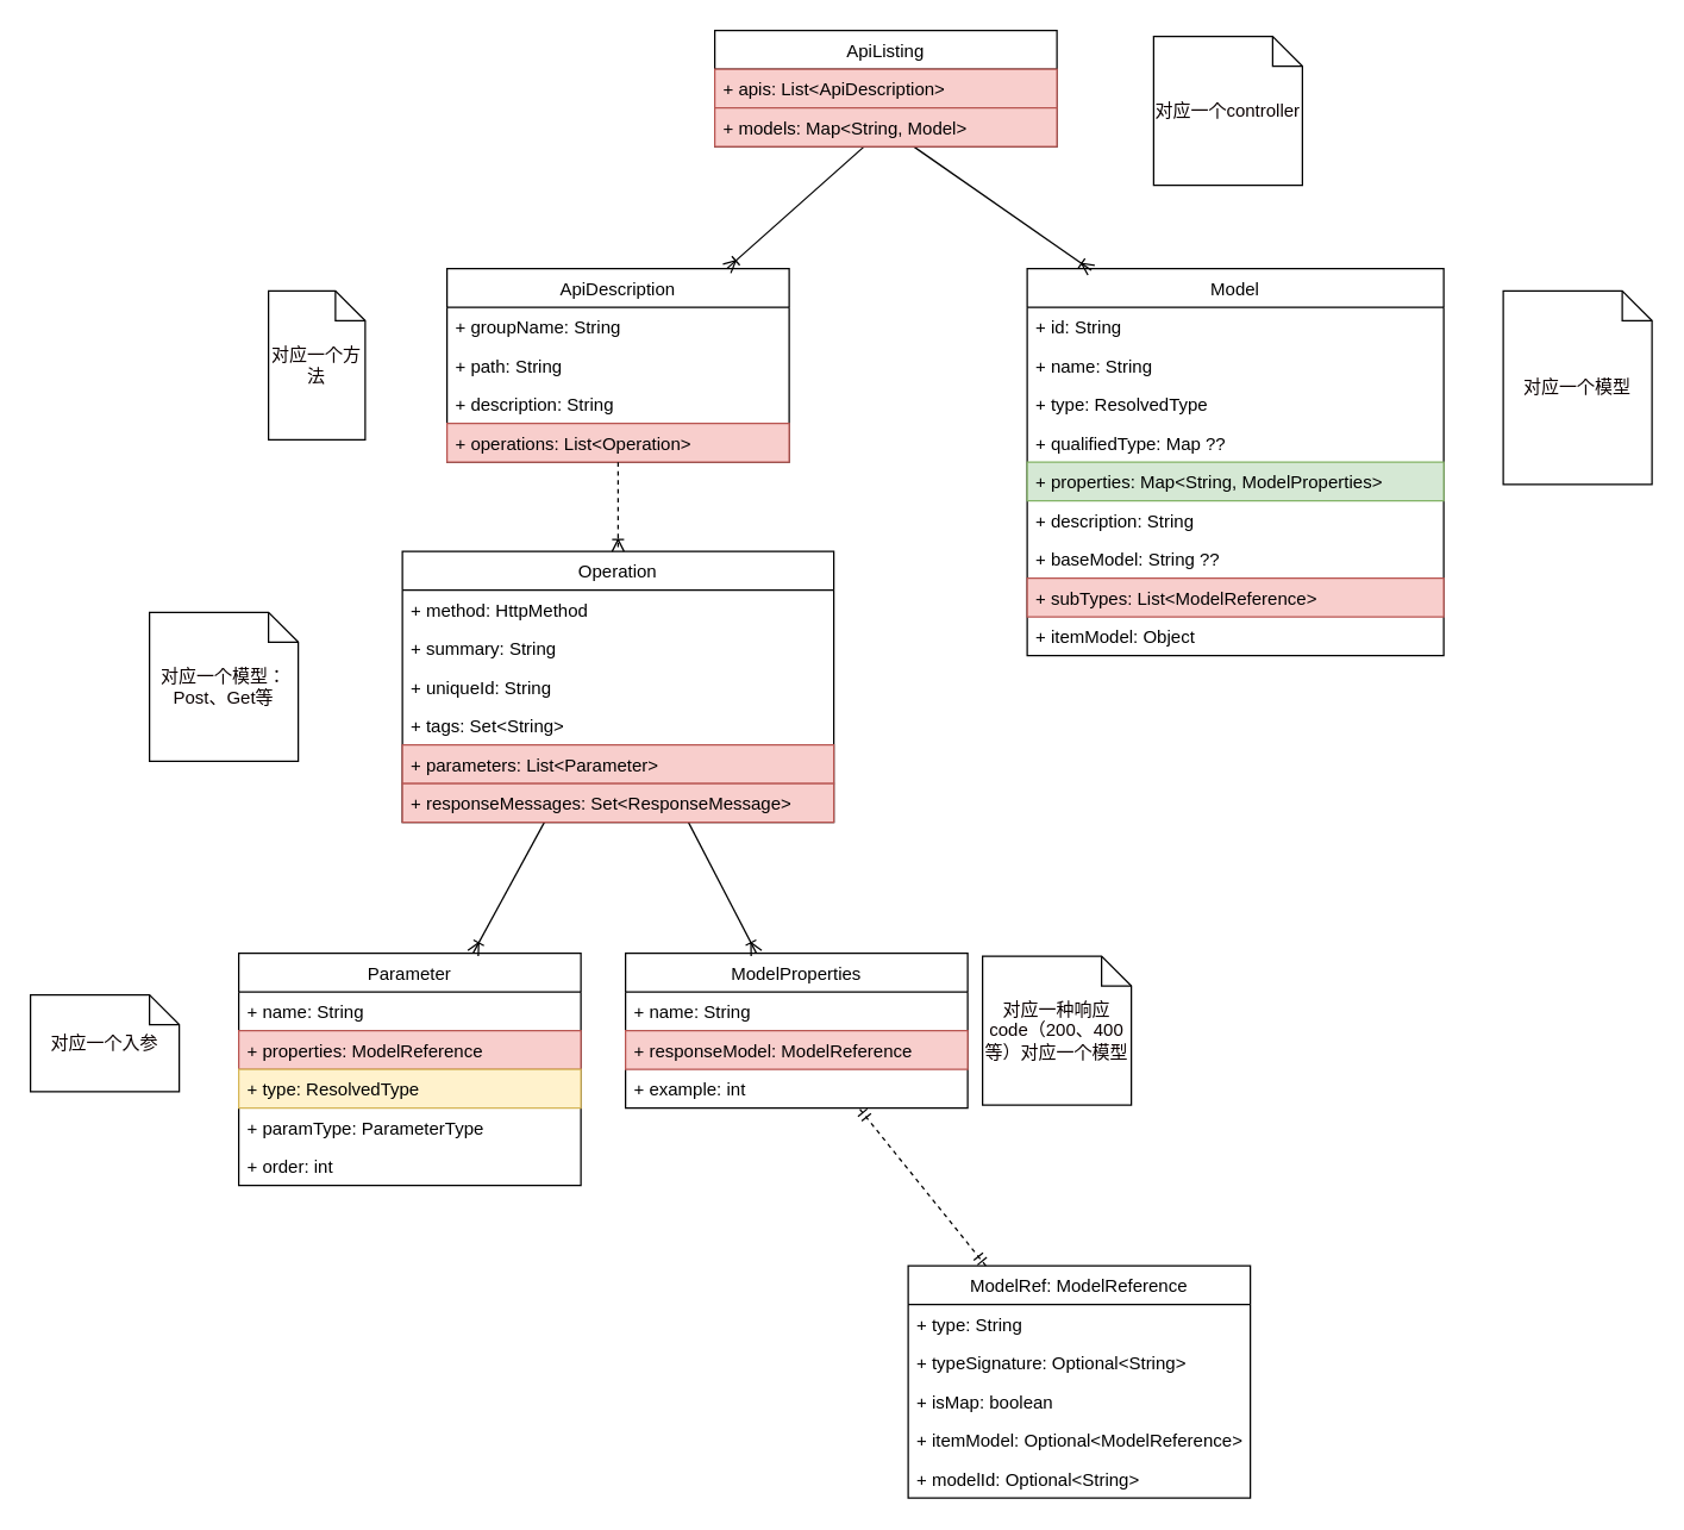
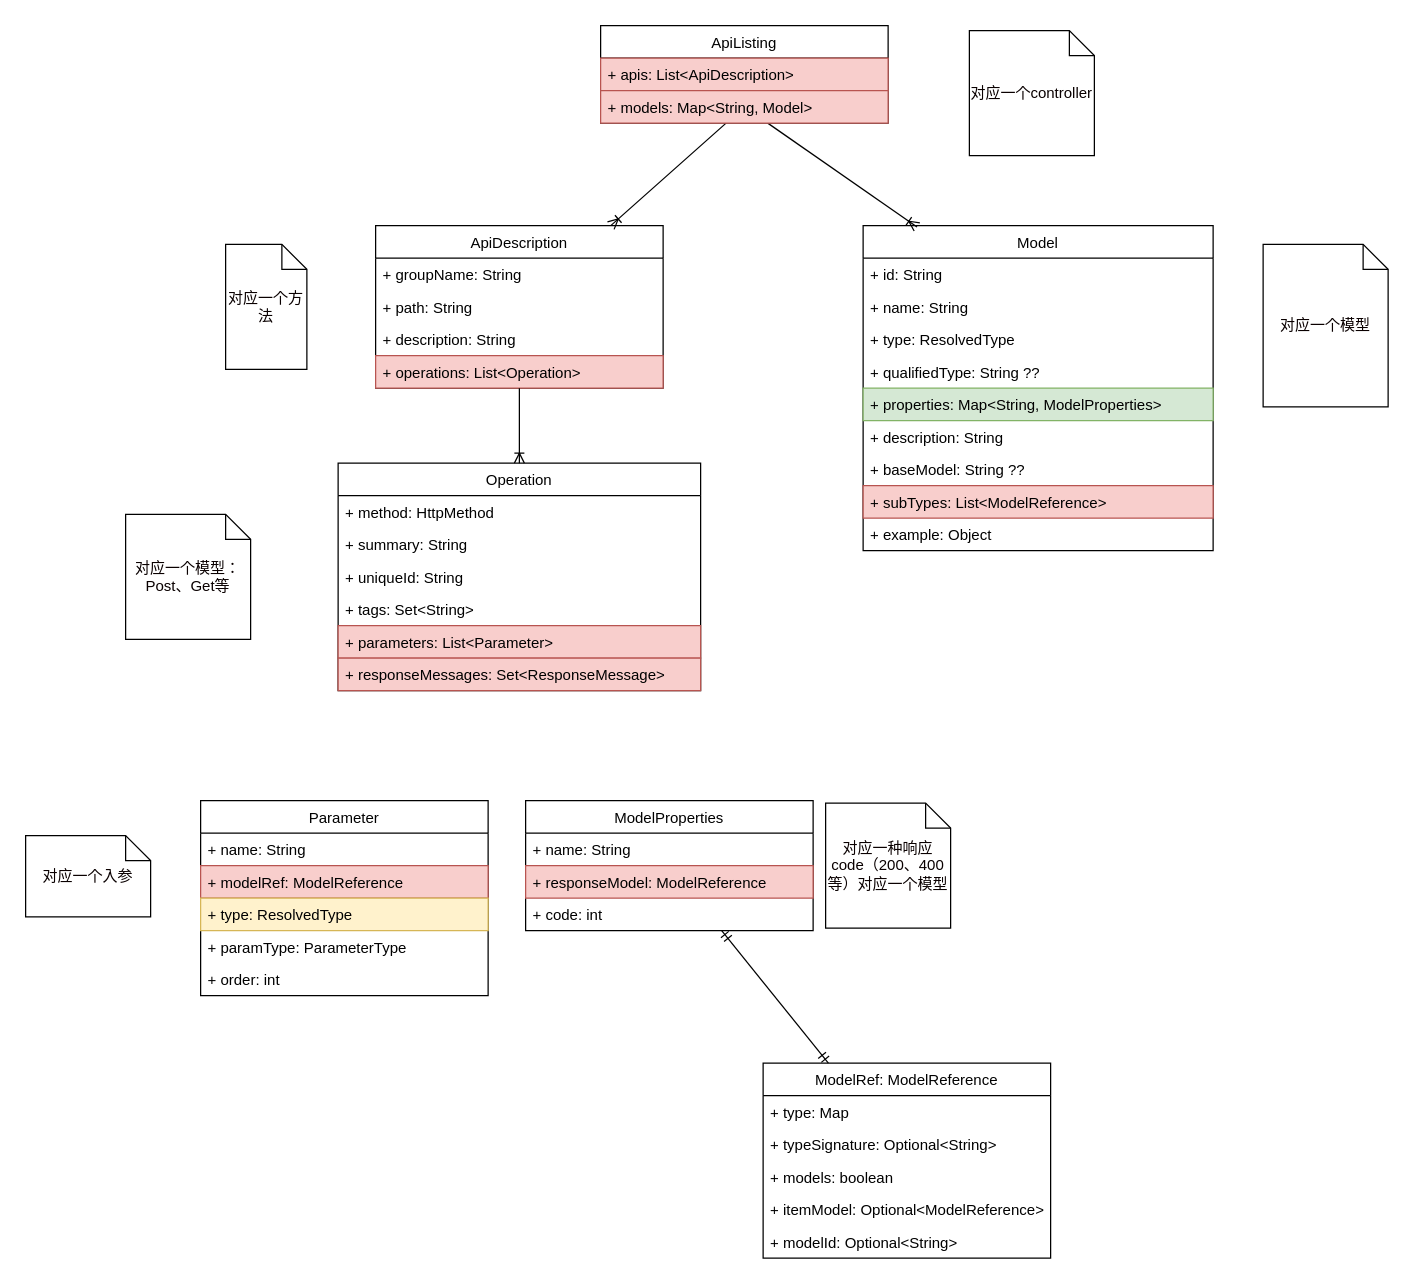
- <mxCell id="11" value="+ qualifiedType: Map ??" style="text;strokeColor=none;fillColor=none;align=left;verticalAlign=top;spacingLeft=4;spacingRight=4;overflow=hidden;rotatable=0;points=[[0,0.5],[1,0.5]];portConstraint=eastwest;" parent="7" vertex="1"><mxGeometry y="104" width="280" height="26" as="geometry" /></mxCell>
+ <mxCell id="11" value="+ qualifiedType: String ??" style="text;strokeColor=none;fillColor=none;align=left;verticalAlign=top;spacingLeft=4;spacingRight=4;overflow=hidden;rotatable=0;points=[[0,0.5],[1,0.5]];portConstraint=eastwest;" parent="7" vertex="1"><mxGeometry y="104" width="280" height="26" as="geometry" /></mxCell>
- <mxCell id="19" value="" style="fontSize=12;html=1;endArrow=ERoneToMany;dashed=1;" parent="1" source="2" target="35" edge="1"><mxGeometry width="100" height="100" relative="1" as="geometry"><mxPoint x="593.857" y="58" as="sourcePoint" /><mxPoint x="480.714" y="190" as="targetPoint" /></mxGeometry></mxCell>
+ <mxCell id="19" value="" style="fontSize=12;html=1;endArrow=ERoneToMany;" parent="1" source="2" target="35" edge="1"><mxGeometry width="100" height="100" relative="1" as="geometry"><mxPoint x="593.857" y="58" as="sourcePoint" /><mxPoint x="480.714" y="190" as="targetPoint" /></mxGeometry></mxCell>
- <mxCell id="16" value="+ itemModel: Object" style="text;strokeColor=none;fillColor=none;align=left;verticalAlign=top;spacingLeft=4;spacingRight=4;overflow=hidden;rotatable=0;points=[[0,0.5],[1,0.5]];portConstraint=eastwest;" parent="7" vertex="1"><mxGeometry y="234" width="280" height="26" as="geometry" /></mxCell>
+ <mxCell id="16" value="+ example: Object" style="text;strokeColor=none;fillColor=none;align=left;verticalAlign=top;spacingLeft=4;spacingRight=4;overflow=hidden;rotatable=0;points=[[0,0.5],[1,0.5]];portConstraint=eastwest;" parent="7" vertex="1"><mxGeometry y="234" width="280" height="26" as="geometry" /></mxCell>
- <mxCell id="20" value="" style="fontSize=12;html=1;endArrow=ERoneToMany;" parent="1" source="35" target="22" edge="1"><mxGeometry width="100" height="100" relative="1" as="geometry"><mxPoint x="425" y="320" as="sourcePoint" /><mxPoint x="425" y="400" as="targetPoint" /></mxGeometry></mxCell>
- <mxCell id="21" value="" style="fontSize=12;html=1;endArrow=ERoneToMany;" parent="1" source="35" target="28" edge="1"><mxGeometry width="100" height="100" relative="1" as="geometry"><mxPoint x="425" y="582" as="sourcePoint" /><mxPoint x="425" y="670" as="targetPoint" /></mxGeometry></mxCell>
- <mxCell id="24" value="+ properties: ModelReference" style="text;strokeColor=#b85450;fillColor=#f8cecc;align=left;verticalAlign=top;spacingLeft=4;spacingRight=4;overflow=hidden;rotatable=0;points=[[0,0.5],[1,0.5]];portConstraint=eastwest;" parent="22" vertex="1"><mxGeometry y="52" width="230" height="26" as="geometry" /></mxCell>
+ <mxCell id="24" value="+ modelRef: ModelReference" style="text;strokeColor=#b85450;fillColor=#f8cecc;align=left;verticalAlign=top;spacingLeft=4;spacingRight=4;overflow=hidden;rotatable=0;points=[[0,0.5],[1,0.5]];portConstraint=eastwest;" parent="22" vertex="1"><mxGeometry y="52" width="230" height="26" as="geometry" /></mxCell>
- <mxCell id="31" value="+ example: int" style="text;align=left;verticalAlign=top;spacingLeft=4;spacingRight=4;overflow=hidden;rotatable=0;points=[[0,0.5],[1,0.5]];portConstraint=eastwest;" parent="28" vertex="1"><mxGeometry y="78" width="230" height="26" as="geometry" /></mxCell>
+ <mxCell id="31" value="+ code: int" style="text;align=left;verticalAlign=top;spacingLeft=4;spacingRight=4;overflow=hidden;rotatable=0;points=[[0,0.5],[1,0.5]];portConstraint=eastwest;" parent="28" vertex="1"><mxGeometry y="78" width="230" height="26" as="geometry" /></mxCell>
- <mxCell id="48" value="" style="fontSize=12;html=1;endArrow=ERmandOne;startArrow=ERmandOne;dashed=1;" parent="1" source="42" target="28" edge="1"><mxGeometry width="100" height="100" relative="1" as="geometry"><mxPoint x="570" y="650" as="sourcePoint" /><mxPoint x="670" y="550" as="targetPoint" /></mxGeometry></mxCell>
+ <mxCell id="48" value="" style="fontSize=12;html=1;endArrow=ERmandOne;startArrow=ERmandOne;" parent="1" source="42" target="28" edge="1"><mxGeometry width="100" height="100" relative="1" as="geometry"><mxPoint x="570" y="650" as="sourcePoint" /><mxPoint x="670" y="550" as="targetPoint" /></mxGeometry></mxCell>
- <mxCell id="43" value="+ type: String" style="text;strokeColor=none;fillColor=none;align=left;verticalAlign=top;spacingLeft=4;spacingRight=4;overflow=hidden;rotatable=0;points=[[0,0.5],[1,0.5]];portConstraint=eastwest;" parent="42" vertex="1"><mxGeometry y="26" width="230" height="26" as="geometry" /></mxCell>
+ <mxCell id="43" value="+ type: Map" style="text;strokeColor=none;fillColor=none;align=left;verticalAlign=top;spacingLeft=4;spacingRight=4;overflow=hidden;rotatable=0;points=[[0,0.5],[1,0.5]];portConstraint=eastwest;" parent="42" vertex="1"><mxGeometry y="26" width="230" height="26" as="geometry" /></mxCell>
- <mxCell id="45" value="+ isMap: boolean" style="text;align=left;verticalAlign=top;spacingLeft=4;spacingRight=4;overflow=hidden;rotatable=0;points=[[0,0.5],[1,0.5]];portConstraint=eastwest;" parent="42" vertex="1"><mxGeometry y="78" width="230" height="26" as="geometry" /></mxCell>
+ <mxCell id="45" value="+ models: boolean" style="text;align=left;verticalAlign=top;spacingLeft=4;spacingRight=4;overflow=hidden;rotatable=0;points=[[0,0.5],[1,0.5]];portConstraint=eastwest;" parent="42" vertex="1"><mxGeometry y="78" width="230" height="26" as="geometry" /></mxCell>
